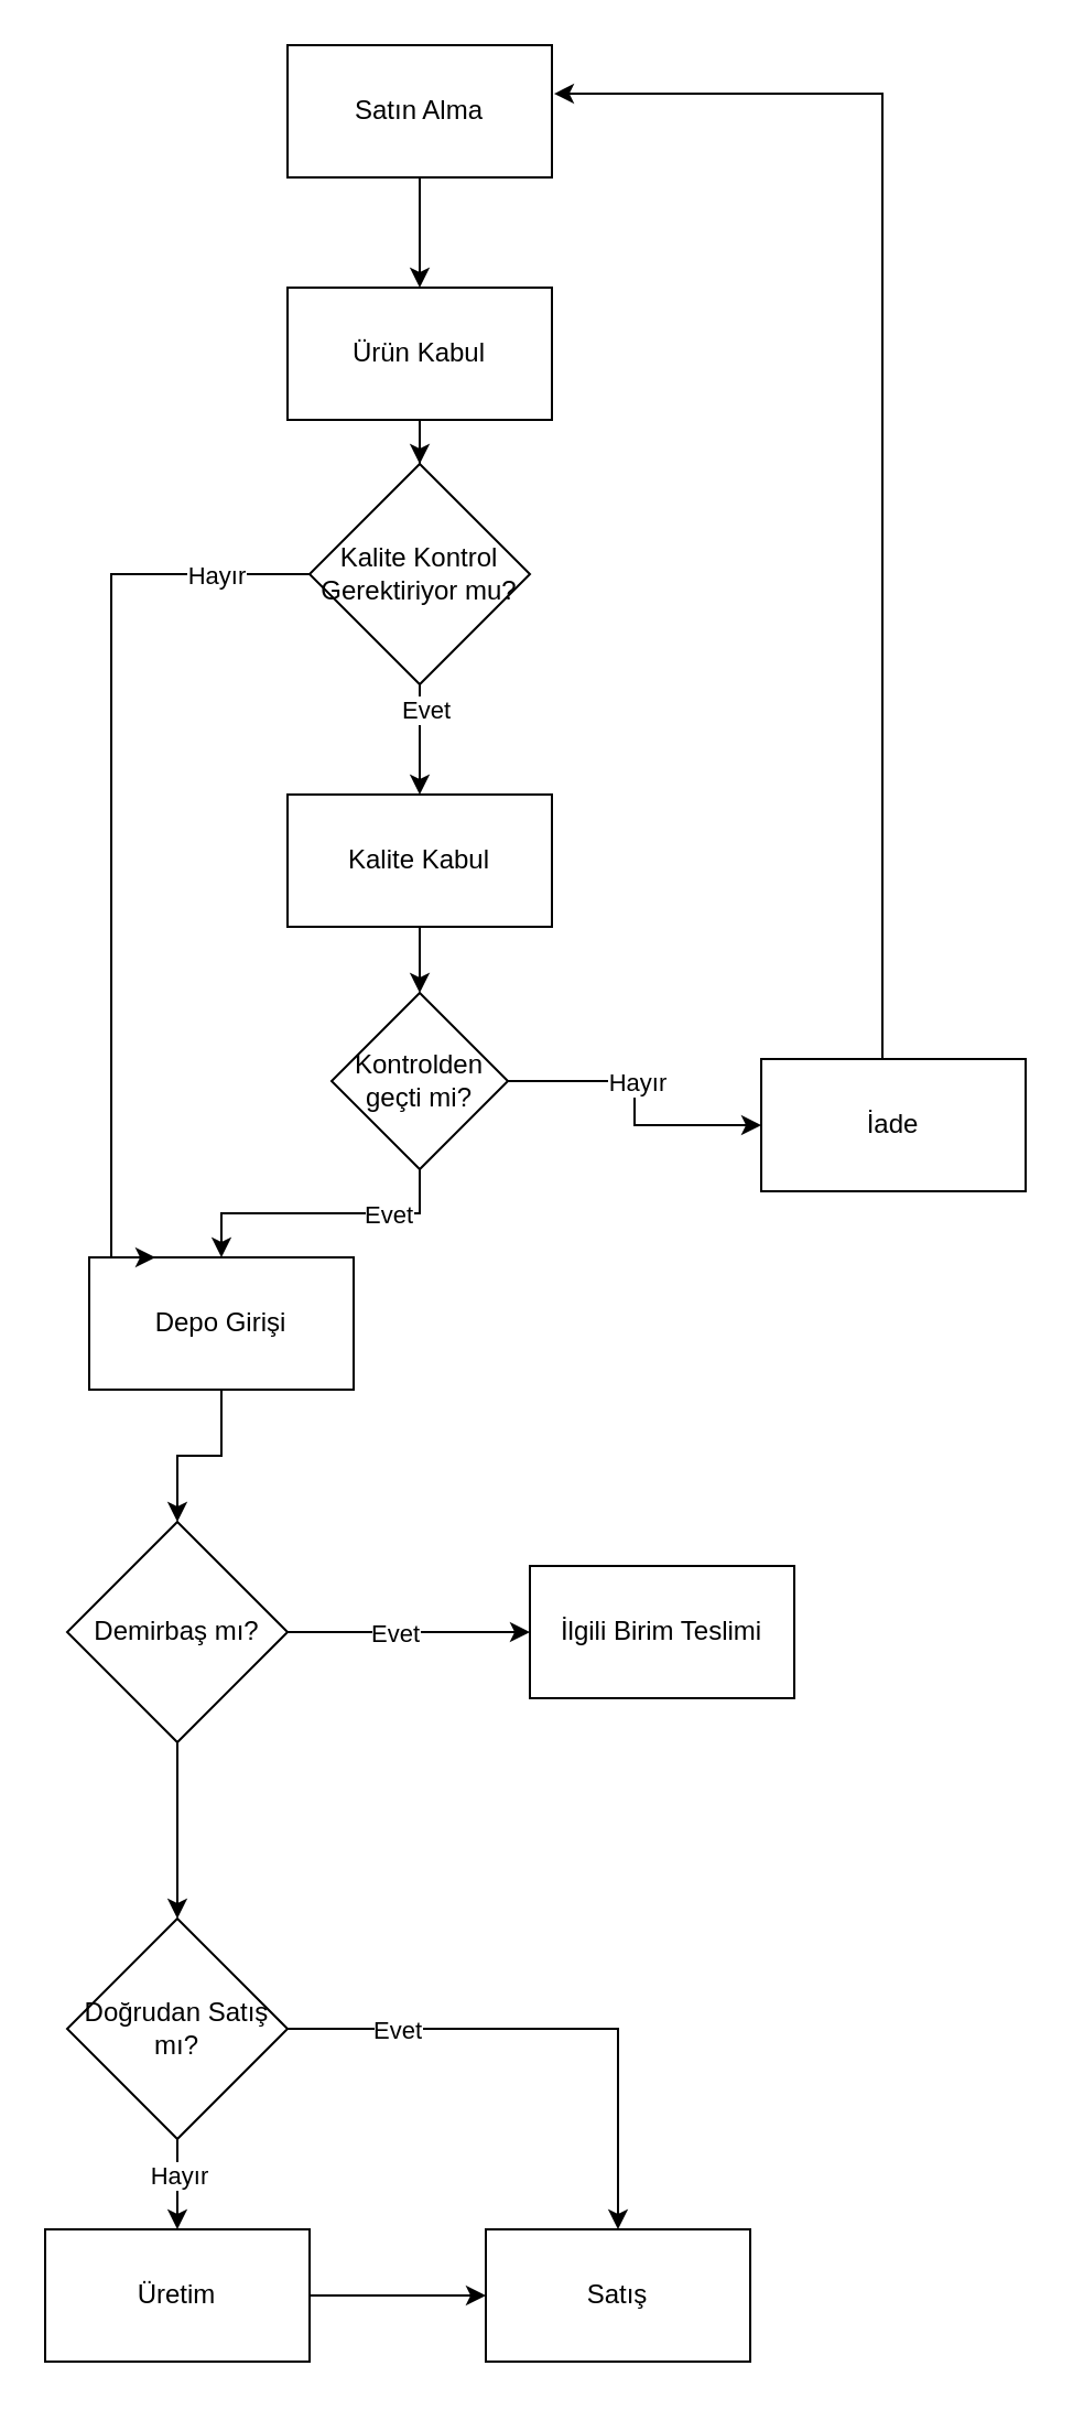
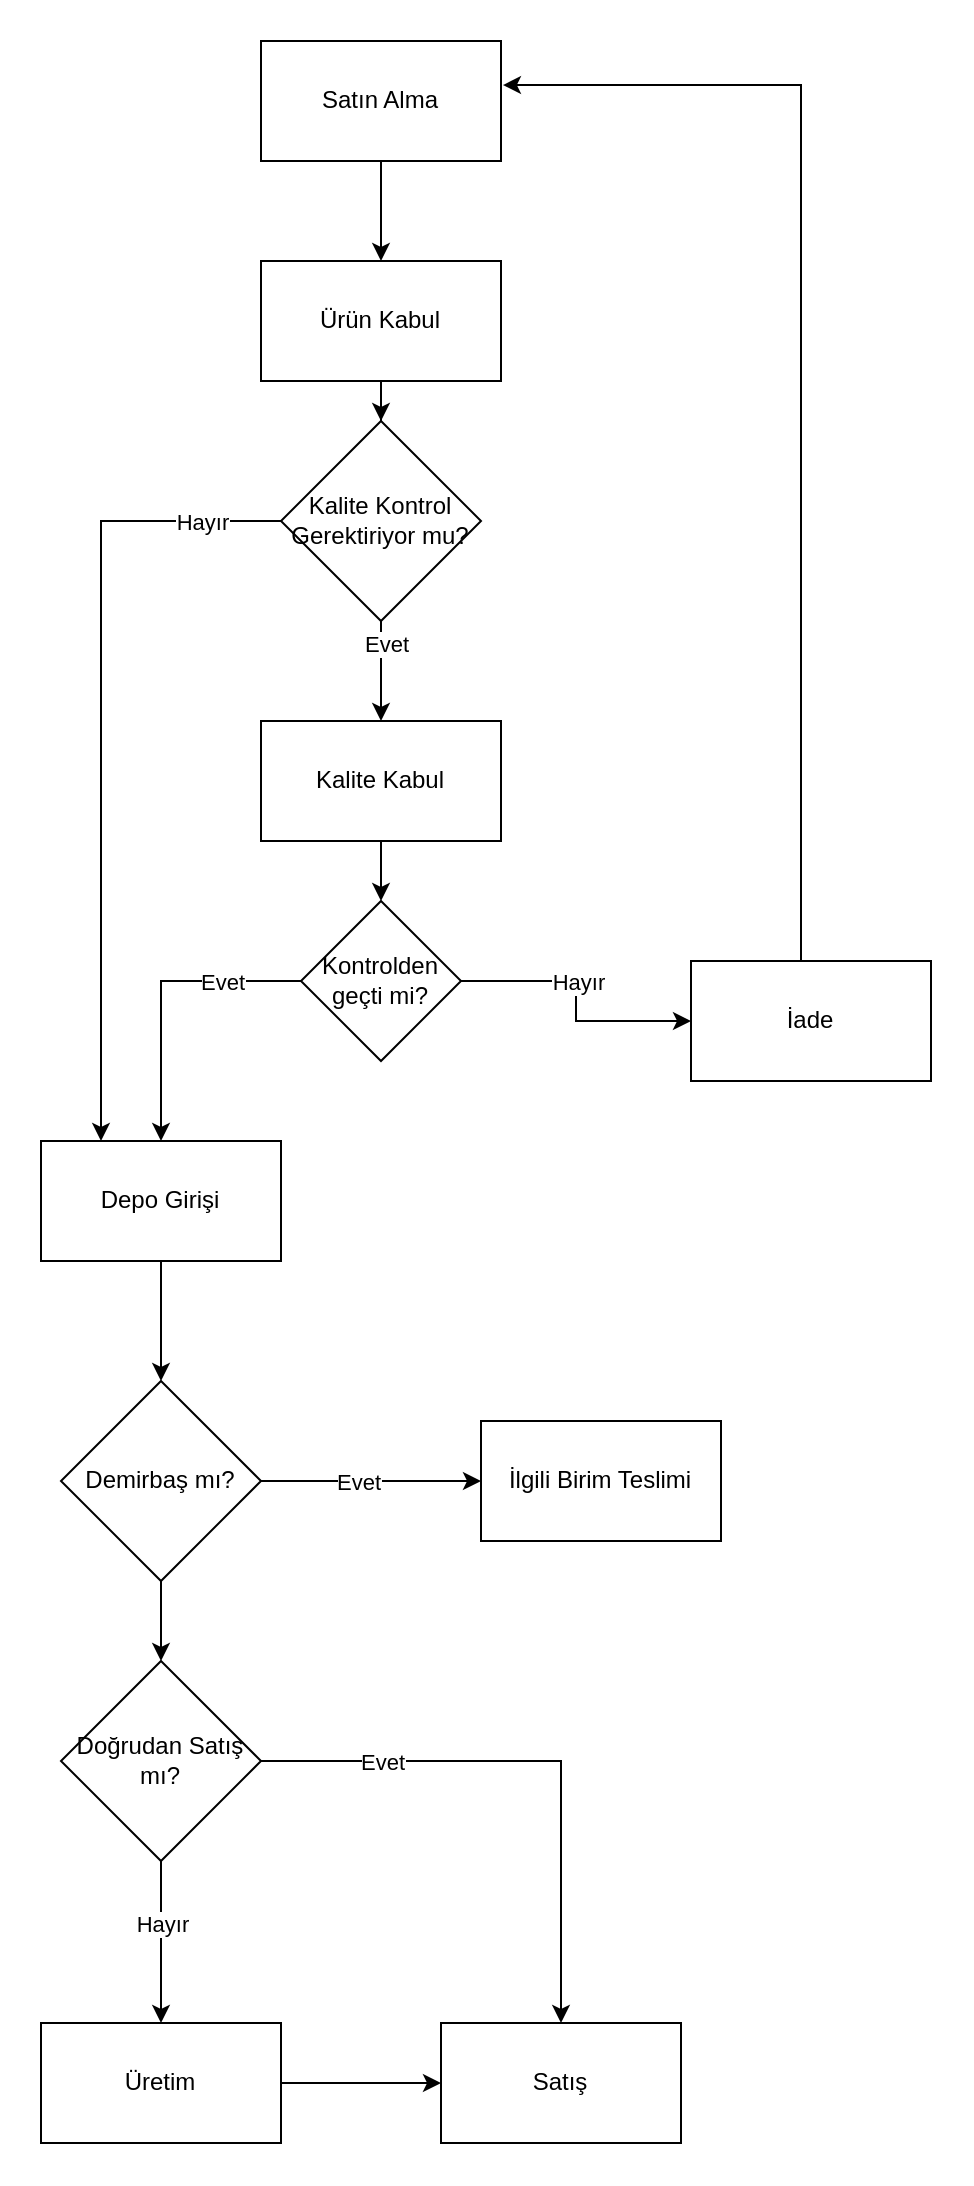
- <mxCell id="6" value="Depo Girişi" style="rounded=0;whiteSpace=wrap;html=1;" parent="1" vertex="1"><mxGeometry x="40" y="570" width="120" height="60" as="geometry" /></mxCell>
+ <mxCell id="6" value="Depo Girişi" style="rounded=0;whiteSpace=wrap;html=1;" parent="1" vertex="1"><mxGeometry x="20" y="570" width="120" height="60" as="geometry" /></mxCell>
- <mxCell id="33" value="Doğrudan Satış mı?" style="rhombus;whiteSpace=wrap;html=1;" parent="1" vertex="1"><mxGeometry x="30" y="870" width="100" height="100" as="geometry" /></mxCell>
+ <mxCell id="33" value="Doğrudan Satış mı?" style="rhombus;whiteSpace=wrap;html=1;" parent="1" vertex="1"><mxGeometry x="30" y="830" width="100" height="100" as="geometry" /></mxCell>
